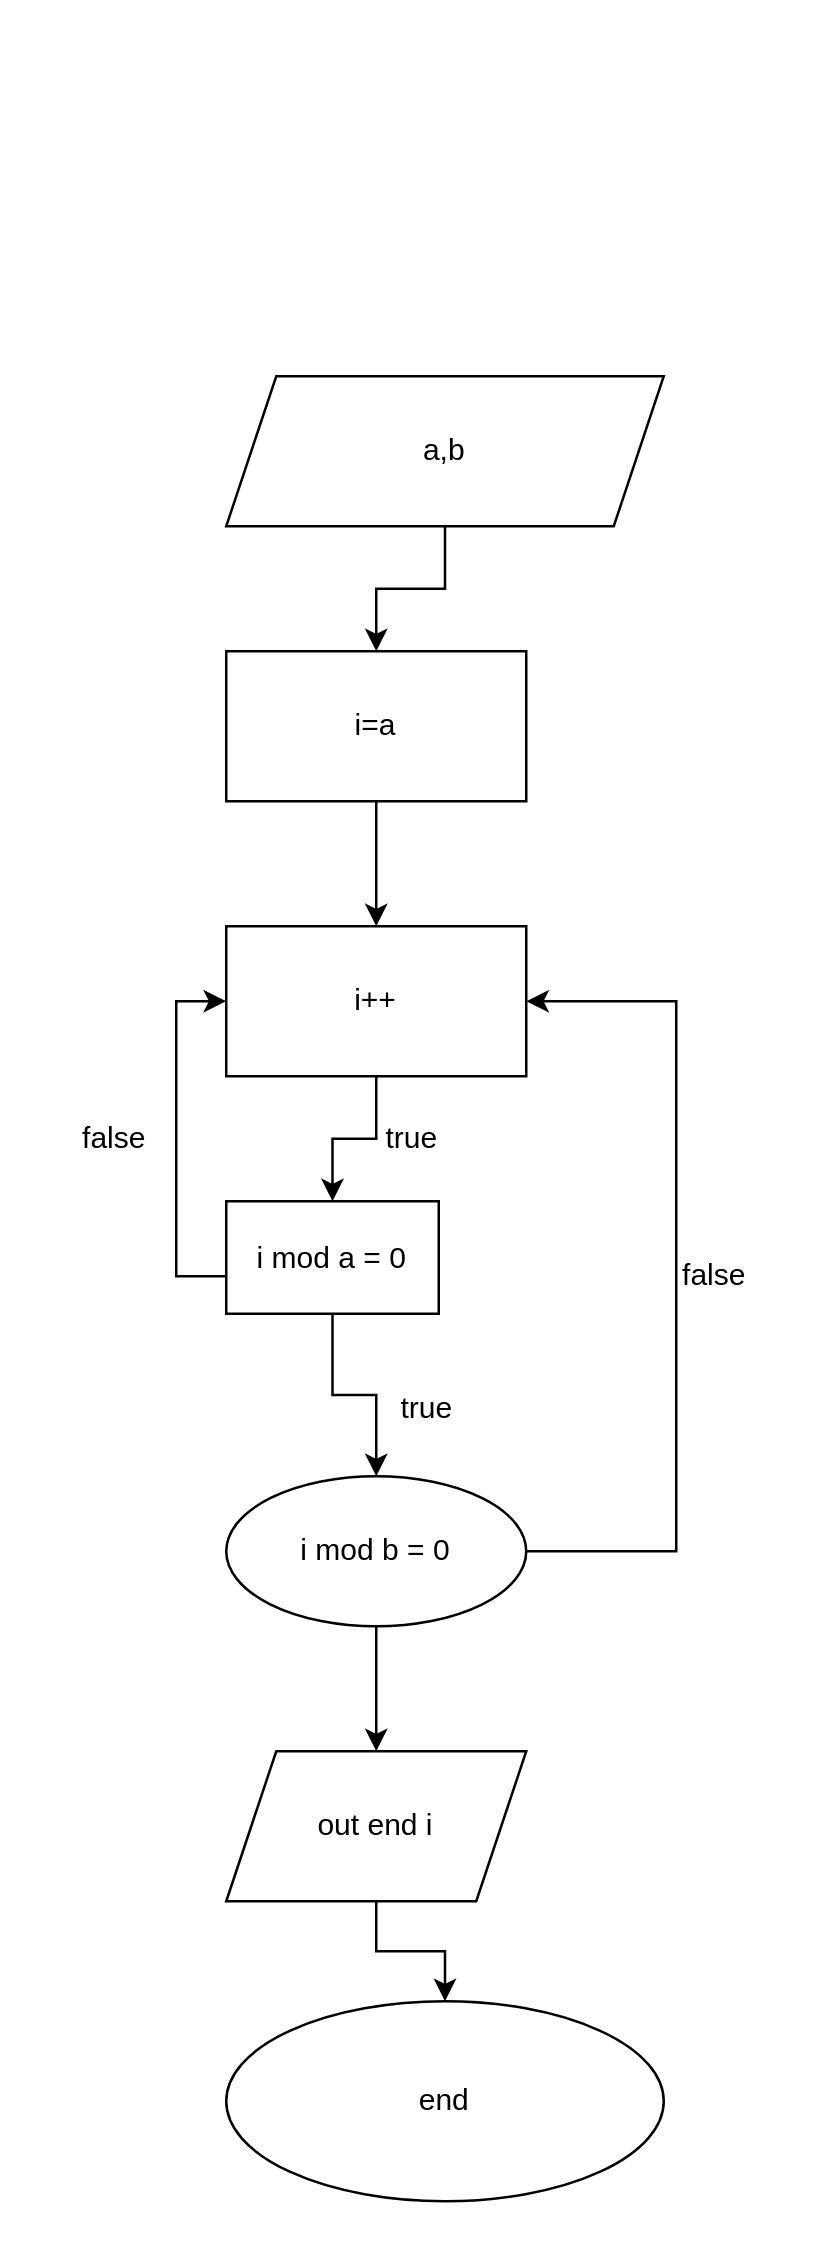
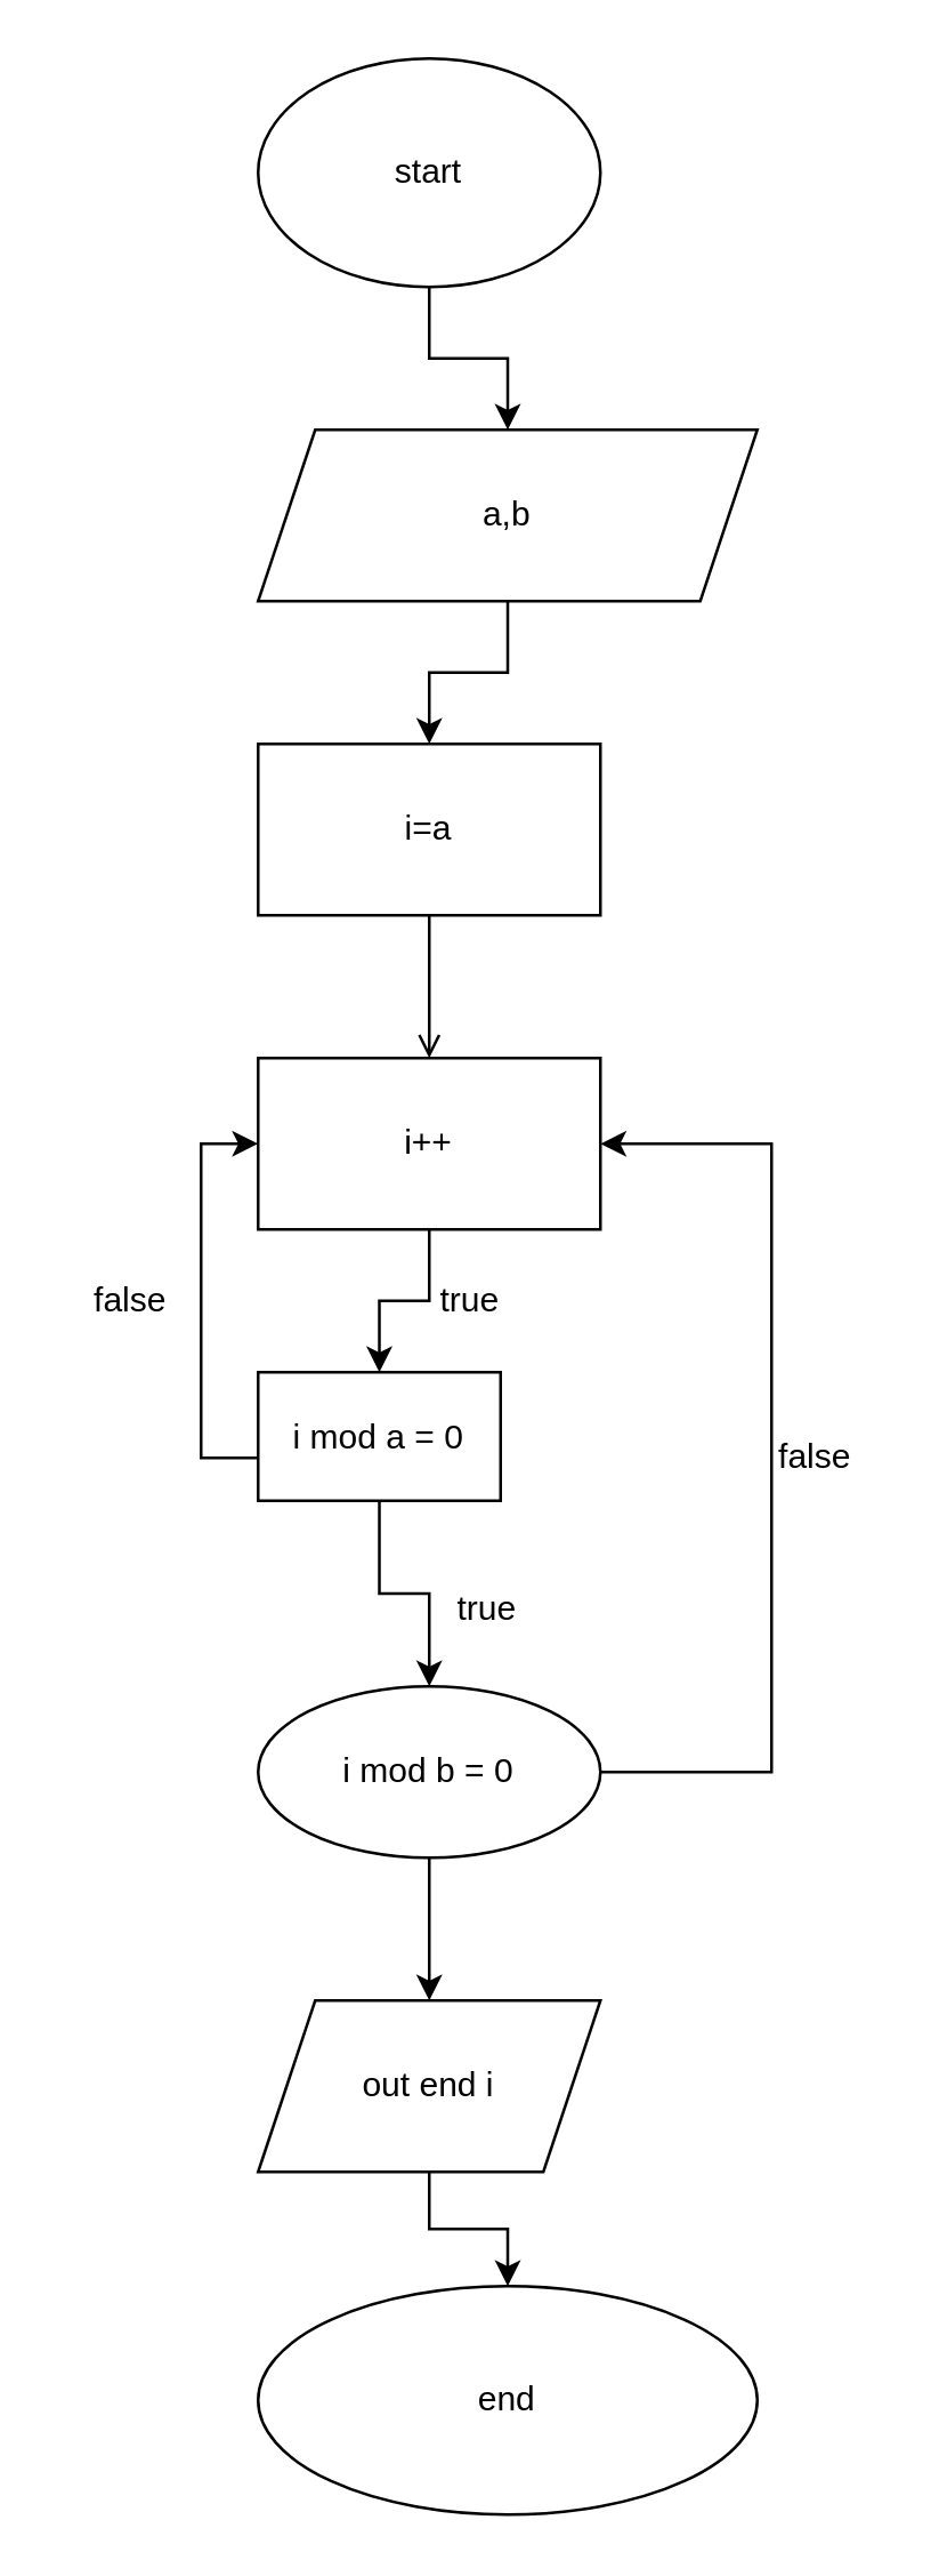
+ <mxCell id="3" value="start" style="ellipse;whiteSpace=wrap;html=1;" vertex="1" parent="1"><mxGeometry x="90" y="20" width="120" height="80" as="geometry" /></mxCell>
+ <mxCell id="2" value="" style="edgeStyle=orthogonalEdgeStyle;rounded=0;orthogonalLoop=1;jettySize=auto;html=1;" edge="1" parent="1" source="3" target="5"><mxGeometry relative="1" as="geometry" /></mxCell>
- <mxCell id="6" value="" style="edgeStyle=orthogonalEdgeStyle;rounded=0;orthogonalLoop=1;jettySize=auto;html=1;" edge="1" parent="1" source="7" target="9"><mxGeometry relative="1" as="geometry" /></mxCell>
+ <mxCell id="6" value="" style="edgeStyle=orthogonalEdgeStyle;rounded=0;orthogonalLoop=1;jettySize=auto;html=1;endArrow=open;" edge="1" parent="1" source="7" target="9"><mxGeometry relative="1" as="geometry" /></mxCell>
